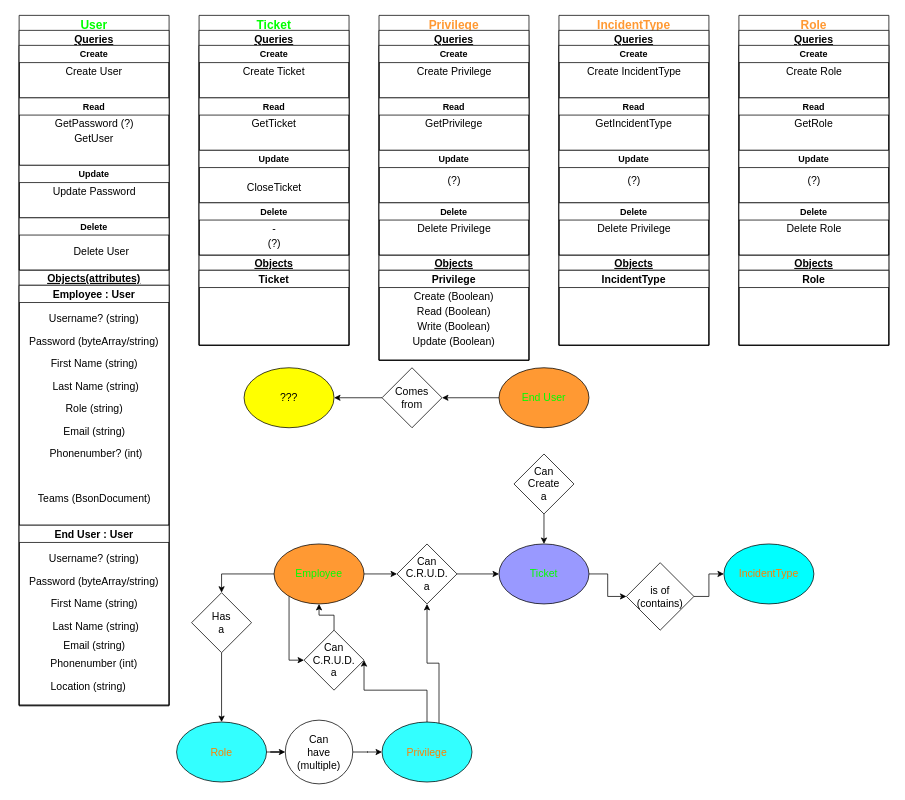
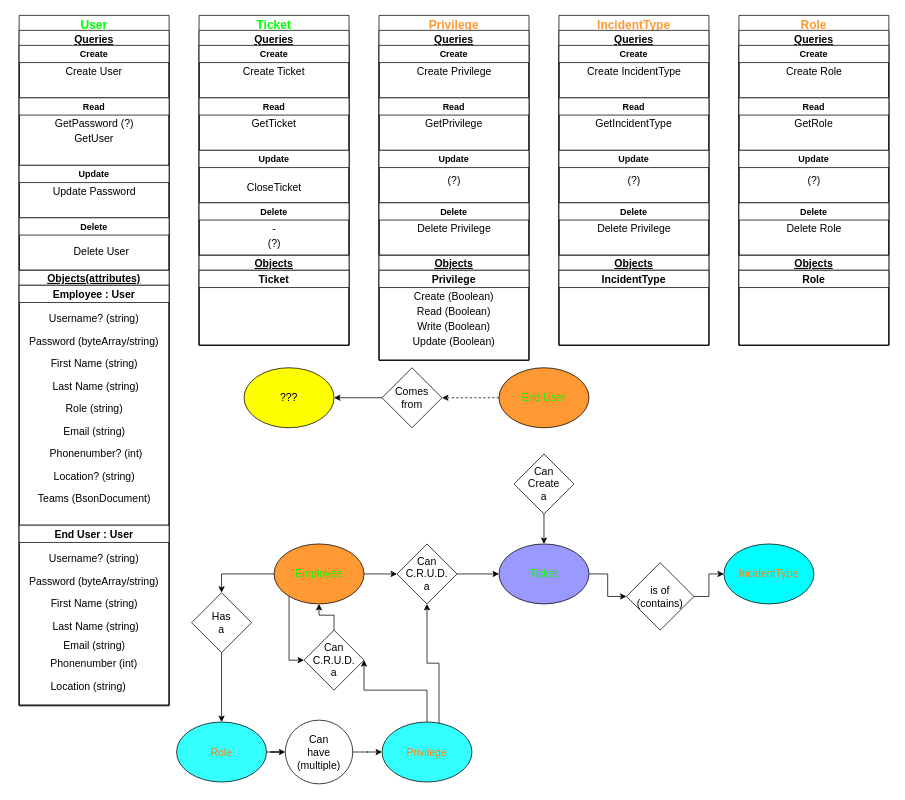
- <mxCell id="93" style="edgeStyle=orthogonalEdgeStyle;rounded=0;orthogonalLoop=1;jettySize=auto;html=1;entryX=1;entryY=0.5;entryDx=0;entryDy=0;fontSize=14;fontColor=#000000;" edge="1" parent="1" source="94" target="113"><mxGeometry relative="1" as="geometry" /></mxCell>
+ <mxCell id="93" style="edgeStyle=orthogonalEdgeStyle;rounded=0;orthogonalLoop=1;jettySize=auto;html=1;entryX=1;entryY=0.5;entryDx=0;entryDy=0;fontSize=14;fontColor=#000000;dashed=1;" edge="1" parent="1" source="94" target="113"><mxGeometry relative="1" as="geometry" /></mxCell>
+ <mxCell id="21" value="Location? (string)" style="text;html=1;strokeColor=none;fillColor=none;align=center;verticalAlign=middle;whiteSpace=wrap;rounded=0;fontSize=14;fontColor=#000000;" vertex="1" parent="13"><mxGeometry x="42.5" y="240" width="115" height="30" as="geometry" /></mxCell>
